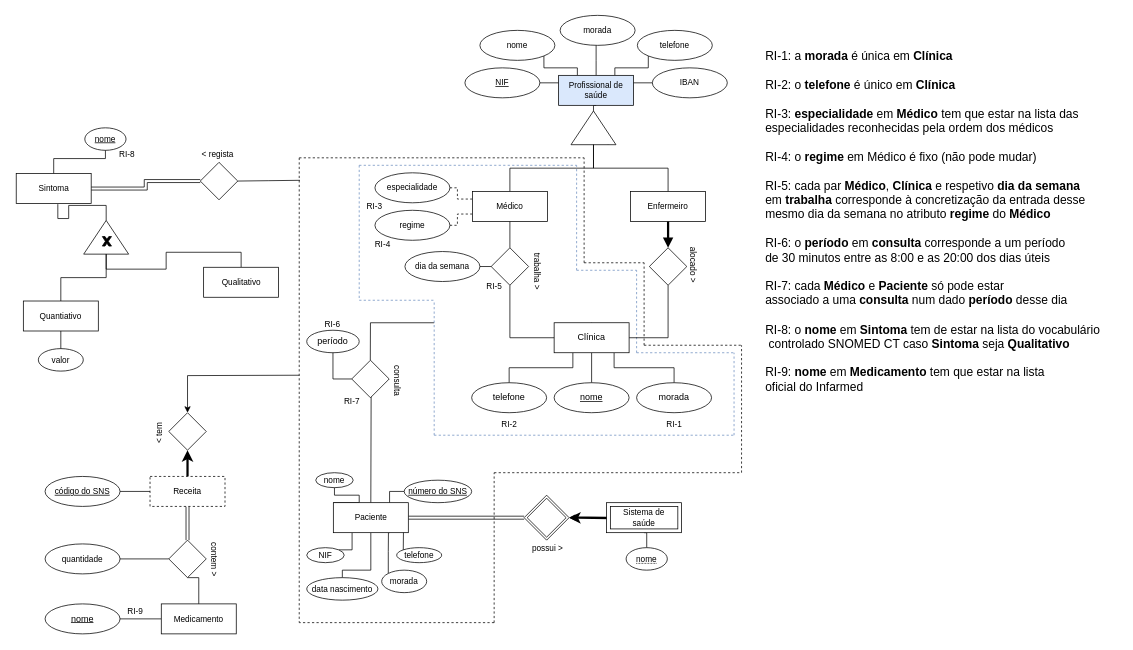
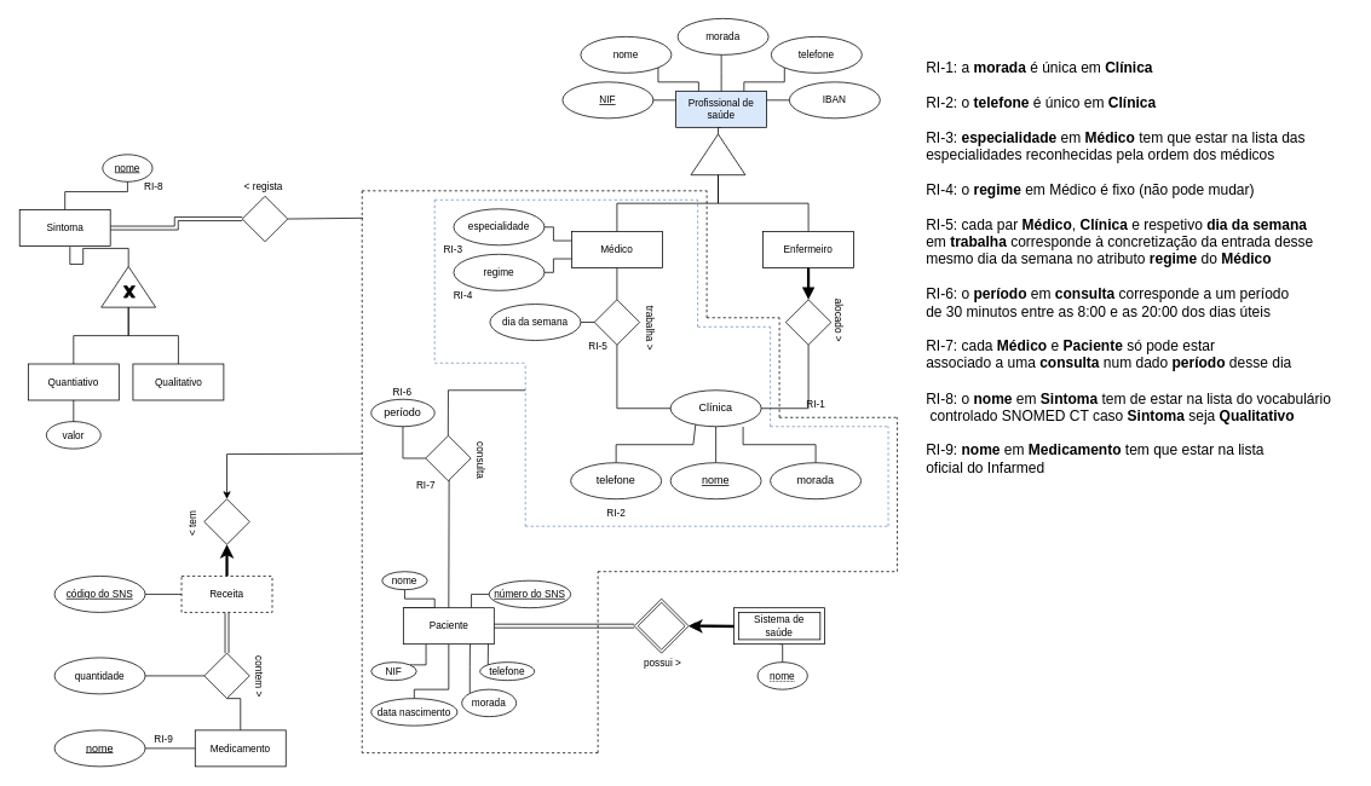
- <mxCell id="87" style="edgeStyle=orthogonalEdgeStyle;rounded=0;orthogonalLoop=1;jettySize=auto;html=1;exitX=0;exitY=0.25;exitDx=0;exitDy=0;entryX=1;entryY=0.5;entryDx=0;entryDy=0;strokeColor=default;align=center;verticalAlign=middle;fontFamily=Helvetica;fontSize=11;fontColor=default;labelBackgroundColor=none;endArrow=none;endFill=0;dashed=1;" edge="1" parent="62" source="88" target="97"><mxGeometry relative="1" as="geometry"><Array as="points"><mxPoint x="609" y="265" /><mxPoint x="609" y="250" /></Array></mxGeometry></mxCell>
+ <mxCell id="87" style="edgeStyle=orthogonalEdgeStyle;rounded=0;orthogonalLoop=1;jettySize=auto;html=1;exitX=0;exitY=0.25;exitDx=0;exitDy=0;entryX=1;entryY=0.5;entryDx=0;entryDy=0;strokeColor=default;align=center;verticalAlign=middle;fontFamily=Helvetica;fontSize=11;fontColor=default;labelBackgroundColor=none;endArrow=none;endFill=0;" edge="1" parent="62" source="88" target="97"><mxGeometry relative="1" as="geometry"><Array as="points"><mxPoint x="609" y="265" /><mxPoint x="609" y="250" /></Array></mxGeometry></mxCell>
- <mxCell id="86" style="edgeStyle=orthogonalEdgeStyle;rounded=0;orthogonalLoop=1;jettySize=auto;html=1;exitX=0;exitY=0.75;exitDx=0;exitDy=0;entryX=1;entryY=0.5;entryDx=0;entryDy=0;strokeColor=default;align=center;verticalAlign=middle;fontFamily=Helvetica;fontSize=11;fontColor=default;labelBackgroundColor=none;endArrow=none;endFill=0;dashed=1;" edge="1" parent="62" source="88" target="98"><mxGeometry relative="1" as="geometry"><Array as="points"><mxPoint x="609" y="285" /><mxPoint x="609" y="300" /></Array></mxGeometry></mxCell>
+ <mxCell id="86" style="edgeStyle=orthogonalEdgeStyle;rounded=0;orthogonalLoop=1;jettySize=auto;html=1;exitX=0;exitY=0.75;exitDx=0;exitDy=0;entryX=1;entryY=0.5;entryDx=0;entryDy=0;strokeColor=default;align=center;verticalAlign=middle;fontFamily=Helvetica;fontSize=11;fontColor=default;labelBackgroundColor=none;endArrow=none;endFill=0;" edge="1" parent="62" source="88" target="98"><mxGeometry relative="1" as="geometry"><Array as="points"><mxPoint x="609" y="285" /><mxPoint x="609" y="300" /></Array></mxGeometry></mxCell>
- <mxCell id="57" value="Qualitativo" style="html=1;align=center;fontFamily=Helvetica;fontSize=11;fontColor=default;labelBackgroundColor=none;whiteSpace=wrap;" vertex="1" parent="1"><mxGeometry x="270.5" y="356" width="100" height="40" as="geometry" /></mxCell>
+ <mxCell id="57" value="Qualitativo" style="html=1;align=center;fontFamily=Helvetica;fontSize=11;fontColor=default;labelBackgroundColor=none;whiteSpace=wrap;" vertex="1" parent="1"><mxGeometry x="145.5" y="401" width="100" height="40" as="geometry" /></mxCell>
- <mxCell id="67" value="Clínica" style="html=1;align=center;labelBackgroundColor=none;fontColor=default;whiteSpace=wrap;" vertex="1" parent="62"><mxGeometry x="738" y="430" width="100" height="40" as="geometry" /></mxCell>
+ <mxCell id="67" value="Clínica" style="ellipse;html=1;align=center;labelBackgroundColor=none;fontColor=default;whiteSpace=wrap;" vertex="1" parent="62"><mxGeometry x="738" y="430" width="100" height="40" as="geometry" /></mxCell>
- <mxCell id="71" value="RI-1" style="text;html=1;align=center;verticalAlign=middle;resizable=0;points=[];autosize=1;strokeColor=none;fillColor=none;fontFamily=Helvetica;fontSize=11;fontColor=default;labelBackgroundColor=none;" vertex="1" parent="62"><mxGeometry x="878" y="550" width="40" height="30" as="geometry" /></mxCell>
+ <mxCell id="71" value="RI-1" style="text;html=1;align=center;verticalAlign=middle;resizable=0;points=[];autosize=1;strokeColor=none;fillColor=none;fontFamily=Helvetica;fontSize=11;fontColor=default;labelBackgroundColor=none;" vertex="1" parent="62"><mxGeometry x="878" y="430" width="40" height="30" as="geometry" /></mxCell>
